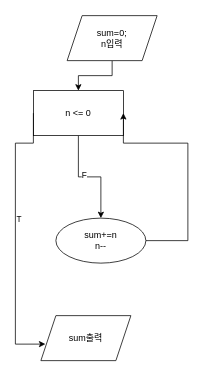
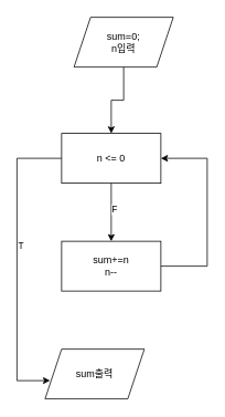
- <mxCell id="6" value="n &amp;lt;= 0" style="rounded=0;whiteSpace=wrap;html=1;" vertex="1" parent="1"><mxGeometry x="44" y="120" width="120" height="60" as="geometry" /></mxCell>
+ <mxCell id="6" value="n &amp;lt;= 0" style="rounded=0;whiteSpace=wrap;html=1;" vertex="1" parent="1"><mxGeometry x="74" y="160" width="120" height="60" as="geometry" /></mxCell>
- <mxCell id="8" value="sum+=n&lt;div&gt;n--&lt;/div&gt;" style="ellipse;whiteSpace=wrap;html=1;" vertex="1" parent="1"><mxGeometry x="74" y="290" width="120" height="60" as="geometry" /></mxCell>
+ <mxCell id="8" value="sum+=n&lt;div&gt;n--&lt;/div&gt;" style="rounded=0;whiteSpace=wrap;html=1;" vertex="1" parent="1"><mxGeometry x="74" y="290" width="120" height="60" as="geometry" /></mxCell>
